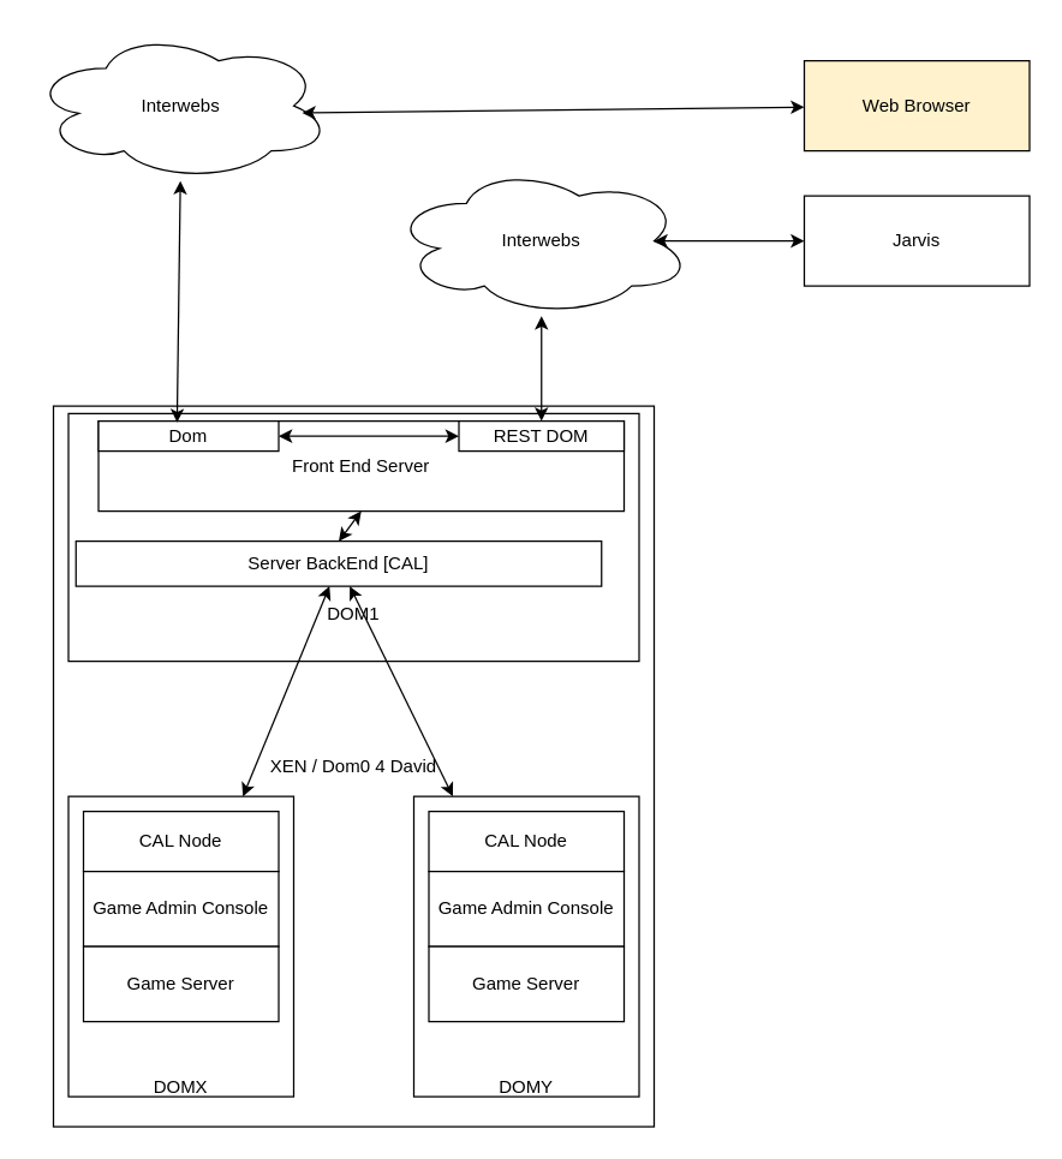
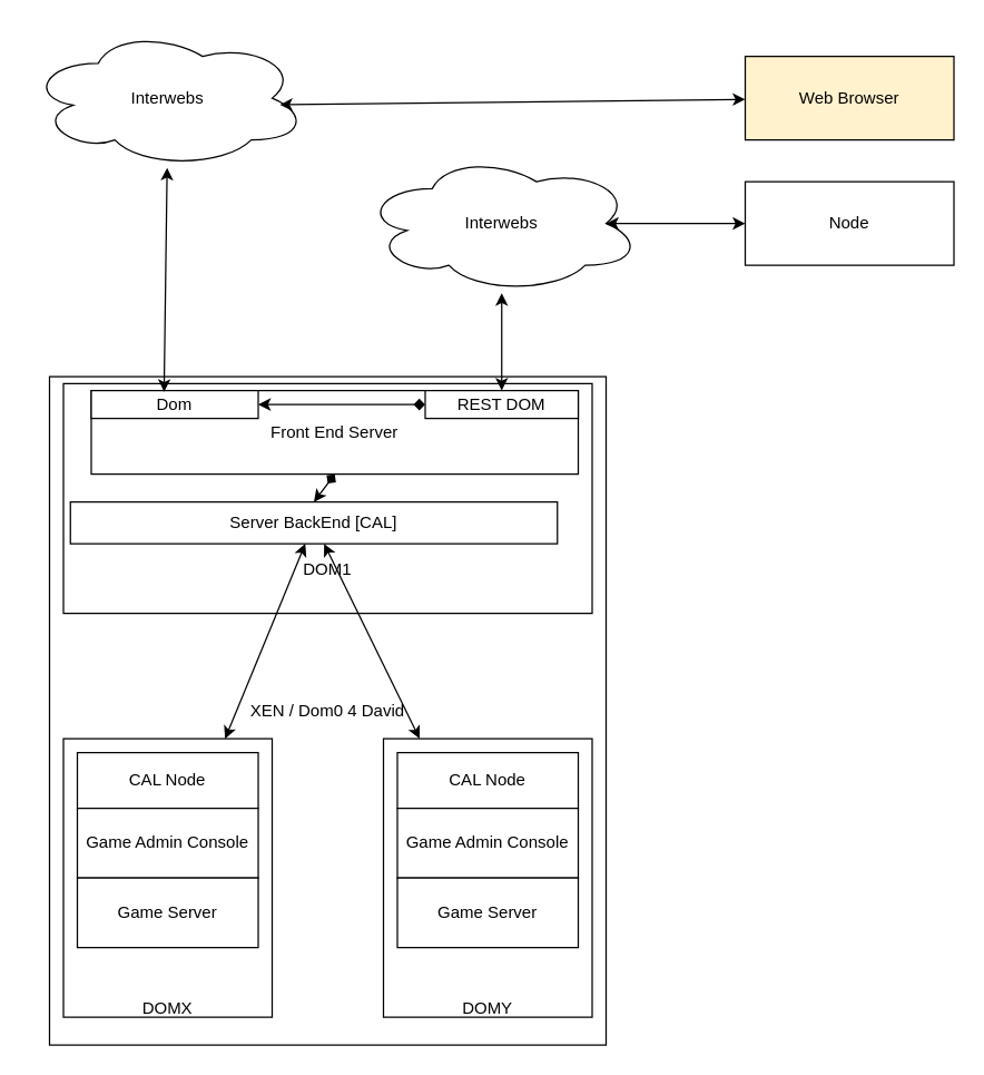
- <mxCell id="21" value="Jarvis" style="rounded=0;whiteSpace=wrap;html=1;shadow=0;" parent="1" vertex="1"><mxGeometry x="535" y="130" width="150" height="60" as="geometry" /></mxCell>
+ <mxCell id="21" value="Node" style="rounded=0;whiteSpace=wrap;html=1;shadow=0;" parent="1" vertex="1"><mxGeometry x="535" y="130" width="150" height="60" as="geometry" /></mxCell>
- <mxCell id="27" value="" style="endArrow=classic;startArrow=classic;html=1;rounded=0;exitX=1;exitY=0.5;exitDx=0;exitDy=0;entryX=0;entryY=0.5;entryDx=0;entryDy=0;" parent="1" source="6" target="7" edge="1"><mxGeometry width="50" height="50" relative="1" as="geometry"><mxPoint x="255" y="250" as="sourcePoint" /><mxPoint x="305" y="200" as="targetPoint" /></mxGeometry></mxCell>
+ <mxCell id="27" value="" style="endArrow=diamond;startArrow=classic;html=1;rounded=0;exitX=1;exitY=0.5;exitDx=0;exitDy=0;entryX=0;entryY=0.5;entryDx=0;entryDy=0;" parent="1" source="6" target="7" edge="1"><mxGeometry width="50" height="50" relative="1" as="geometry"><mxPoint x="255" y="250" as="sourcePoint" /><mxPoint x="305" y="200" as="targetPoint" /></mxGeometry></mxCell>
- <mxCell id="13" value="" style="endArrow=classic;startArrow=classic;html=1;rounded=0;entryX=0.5;entryY=1;entryDx=0;entryDy=0;exitX=0.5;exitY=0;exitDx=0;exitDy=0;" parent="1" source="8" target="5" edge="1"><mxGeometry width="50" height="50" relative="1" as="geometry"><mxPoint x="215" y="390" as="sourcePoint" /><mxPoint x="265" y="340" as="targetPoint" /></mxGeometry></mxCell>
+ <mxCell id="13" value="" style="endArrow=diamond;startArrow=classic;html=1;rounded=0;entryX=0.5;entryY=1;entryDx=0;entryDy=0;exitX=0.5;exitY=0;exitDx=0;exitDy=0;" parent="1" source="8" target="5" edge="1"><mxGeometry width="50" height="50" relative="1" as="geometry"><mxPoint x="215" y="390" as="sourcePoint" /><mxPoint x="265" y="340" as="targetPoint" /></mxGeometry></mxCell>
